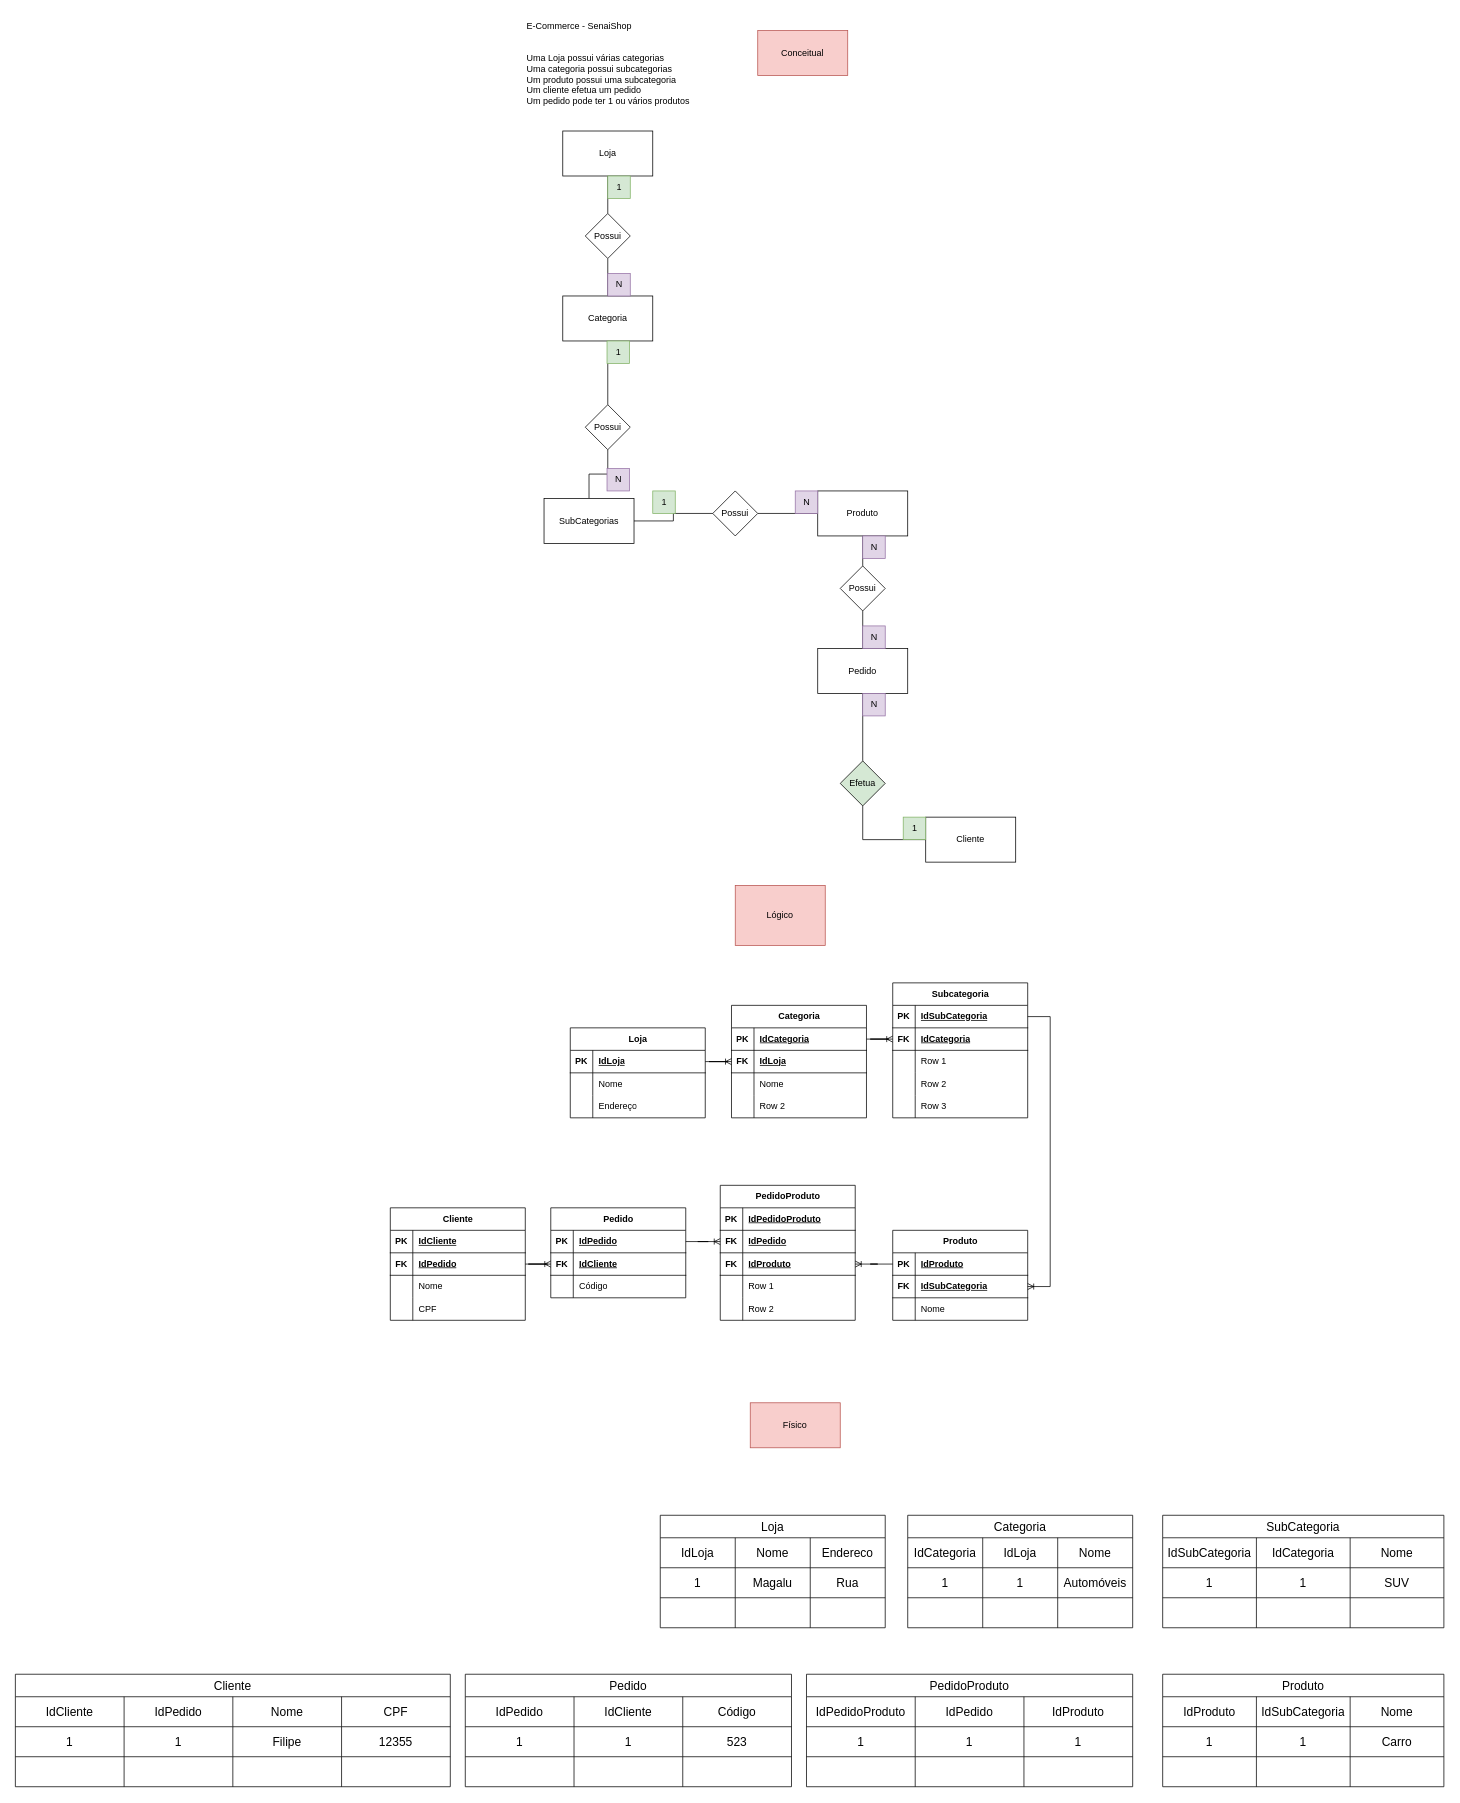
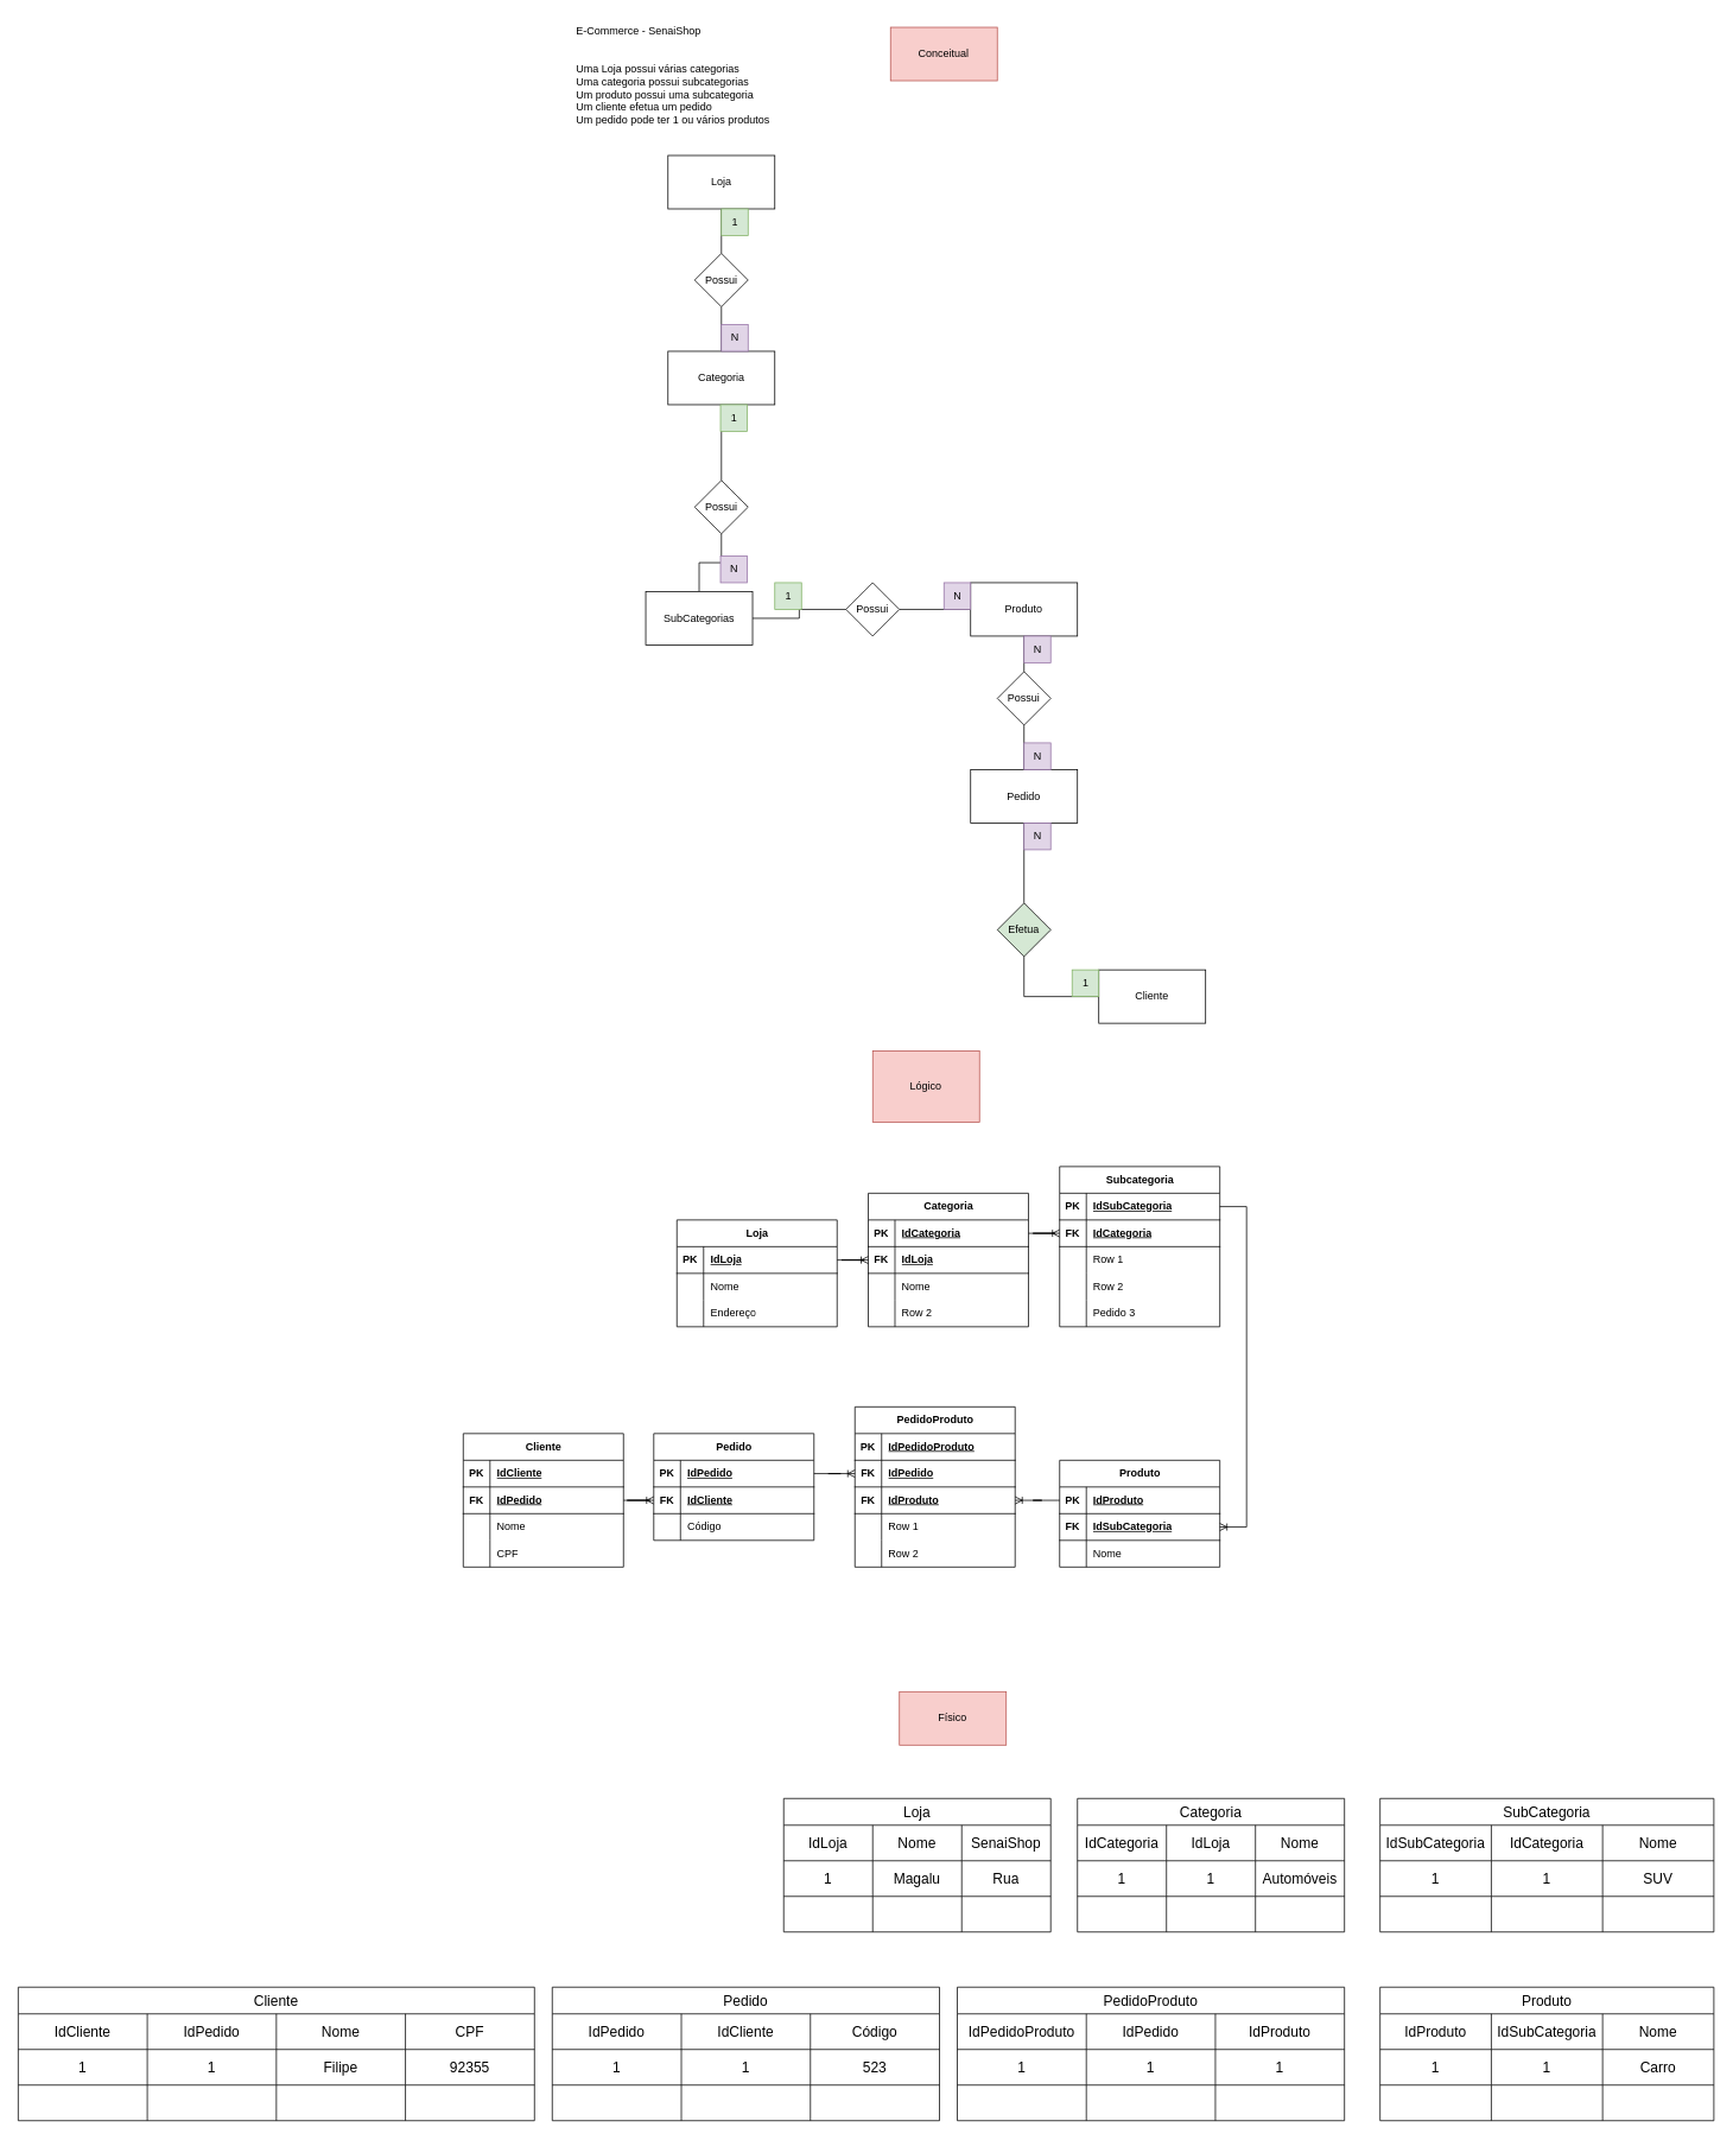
- <mxCell id="123" value="Conceitual" style="rounded=0;whiteSpace=wrap;html=1;fillColor=#f8cecc;strokeColor=#b85450;" vertex="1" parent="1"><mxGeometry x="1010" y="40" width="120" height="60" as="geometry" /></mxCell>
+ <mxCell id="123" value="Conceitual" style="rounded=0;whiteSpace=wrap;html=1;fillColor=#f8cecc;strokeColor=#b85450;" vertex="1" parent="1"><mxGeometry x="1000" y="30" width="120" height="60" as="geometry" /></mxCell>
- <mxCell id="2" value="E-Commerce - SenaiShop&#10;&#10;&#10;Uma Loja possui várias categorias&#10;Uma categoria possui subcategorias&#10;Um produto possui uma subcategoria&#10;Um cliente efetua um pedido&#10;Um pedido pode ter 1 ou vários produtos" style="text;whiteSpace=wrap;" parent="1" vertex="1"><mxGeometry x="700" y="20" width="250" height="140" as="geometry" /></mxCell>
+ <mxCell id="2" value="E-Commerce - SenaiShop&#10;&#10;&#10;Uma Loja possui várias categorias&#10;Uma categoria possui subcategorias&#10;Um produto possui uma subcategoria&#10;Um cliente efetua um pedido&#10;Um pedido pode ter 1 ou vários produtos" style="text;whiteSpace=wrap;" parent="1" vertex="1"><mxGeometry x="645" y="20" width="250" height="140" as="geometry" /></mxCell>
- <mxCell id="95" value="Row 3" style="shape=partialRectangle;connectable=0;fillColor=none;top=0;left=0;bottom=0;right=0;align=left;spacingLeft=6;overflow=hidden;whiteSpace=wrap;html=1;" parent="93" vertex="1"><mxGeometry x="30" width="150" height="30" as="geometry"><mxRectangle width="150" height="30" as="alternateBounds" /></mxGeometry></mxCell>
+ <mxCell id="95" value="Pedido 3" style="shape=partialRectangle;connectable=0;fillColor=none;top=0;left=0;bottom=0;right=0;align=left;spacingLeft=6;overflow=hidden;whiteSpace=wrap;html=1;" parent="93" vertex="1"><mxGeometry x="30" width="150" height="30" as="geometry"><mxRectangle width="150" height="30" as="alternateBounds" /></mxGeometry></mxCell>
- <mxCell id="224" value="Físico" style="rounded=0;whiteSpace=wrap;html=1;fillColor=#f8cecc;strokeColor=#b85450;" vertex="1" parent="1"><mxGeometry x="1000" y="1870" width="120" height="60" as="geometry" /></mxCell>
+ <mxCell id="224" value="Físico" style="rounded=0;whiteSpace=wrap;html=1;fillColor=#f8cecc;strokeColor=#b85450;" vertex="1" parent="1"><mxGeometry x="1010" y="1900" width="120" height="60" as="geometry" /></mxCell>
- <mxCell id="132" value="Endereco" style="shape=partialRectangle;html=1;whiteSpace=wrap;connectable=0;strokeColor=inherit;overflow=hidden;fillColor=none;top=0;left=0;bottom=0;right=0;pointerEvents=1;fontSize=16;" vertex="1" parent="129"><mxGeometry x="200" width="100" height="40" as="geometry"><mxRectangle width="100" height="40" as="alternateBounds" /></mxGeometry></mxCell>
+ <mxCell id="132" value="SenaiShop" style="shape=partialRectangle;html=1;whiteSpace=wrap;connectable=0;strokeColor=inherit;overflow=hidden;fillColor=none;top=0;left=0;bottom=0;right=0;pointerEvents=1;fontSize=16;" vertex="1" parent="129"><mxGeometry x="200" width="100" height="40" as="geometry"><mxRectangle width="100" height="40" as="alternateBounds" /></mxGeometry></mxCell>
- <mxCell id="216" value="12355" style="shape=partialRectangle;html=1;whiteSpace=wrap;connectable=0;strokeColor=inherit;overflow=hidden;fillColor=none;top=0;left=0;bottom=0;right=0;pointerEvents=1;fontSize=16;" vertex="1" parent="212"><mxGeometry x="435" width="145" height="40" as="geometry"><mxRectangle width="145" height="40" as="alternateBounds" /></mxGeometry></mxCell>
+ <mxCell id="216" value="92355" style="shape=partialRectangle;html=1;whiteSpace=wrap;connectable=0;strokeColor=inherit;overflow=hidden;fillColor=none;top=0;left=0;bottom=0;right=0;pointerEvents=1;fontSize=16;" vertex="1" parent="212"><mxGeometry x="435" width="145" height="40" as="geometry"><mxRectangle width="145" height="40" as="alternateBounds" /></mxGeometry></mxCell>
